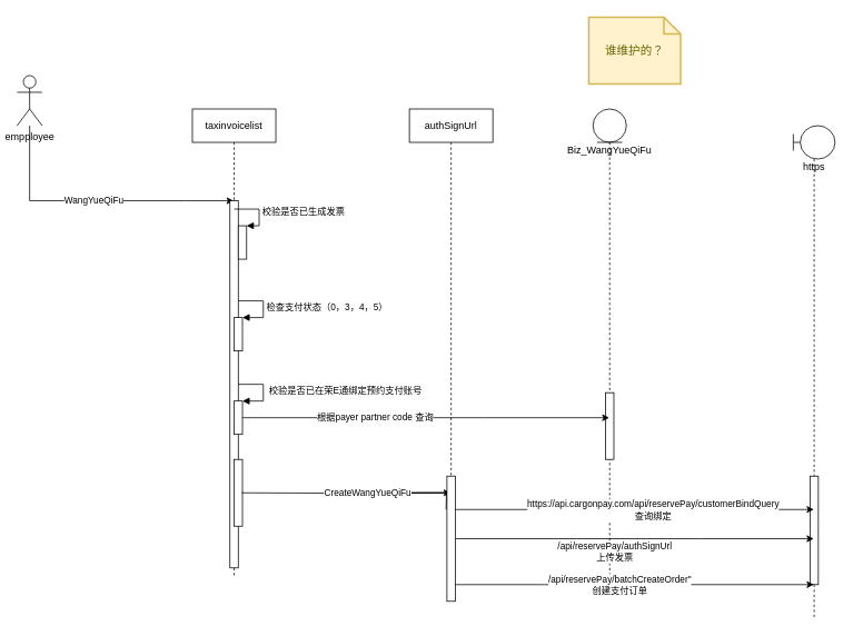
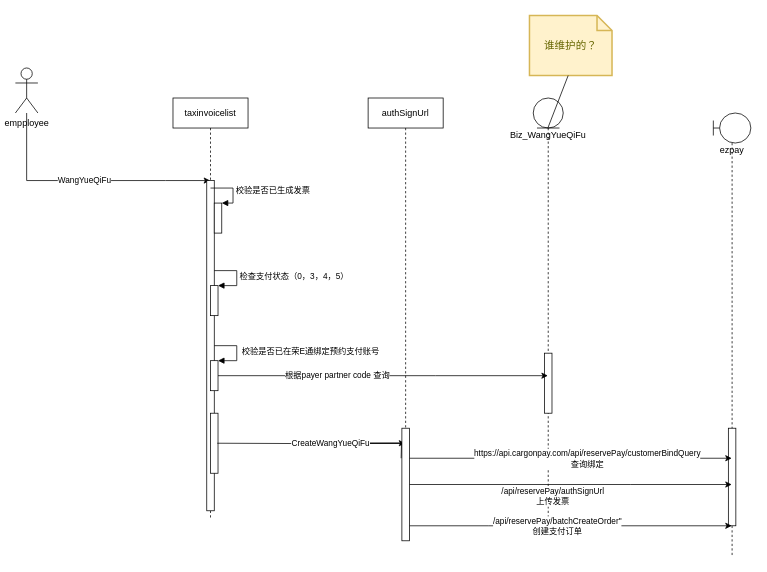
+ <mxCell id="16" value="" style="endArrow=none;html=1;rounded=0;" edge="1" parent="1" source="13" target="15"><mxGeometry width="50" height="50" relative="1" as="geometry"><mxPoint x="620" y="380" as="sourcePoint" /><mxPoint x="670" y="330" as="targetPoint" /></mxGeometry></mxCell>
- <mxCell id="19" value="https" style="shape=umlLifeline;participant=umlBoundary;perimeter=lifelinePerimeter;whiteSpace=wrap;html=1;container=1;collapsible=0;recursiveResize=0;verticalAlign=top;spacingTop=36;outlineConnect=0;" vertex="1" parent="1"><mxGeometry x="950" y="150" width="50" height="590" as="geometry" /></mxCell>
+ <mxCell id="19" value="ezpay" style="shape=umlLifeline;participant=umlBoundary;perimeter=lifelinePerimeter;whiteSpace=wrap;html=1;container=1;collapsible=0;recursiveResize=0;verticalAlign=top;spacingTop=36;outlineConnect=0;" vertex="1" parent="1"><mxGeometry x="950" y="150" width="50" height="590" as="geometry" /></mxCell>
